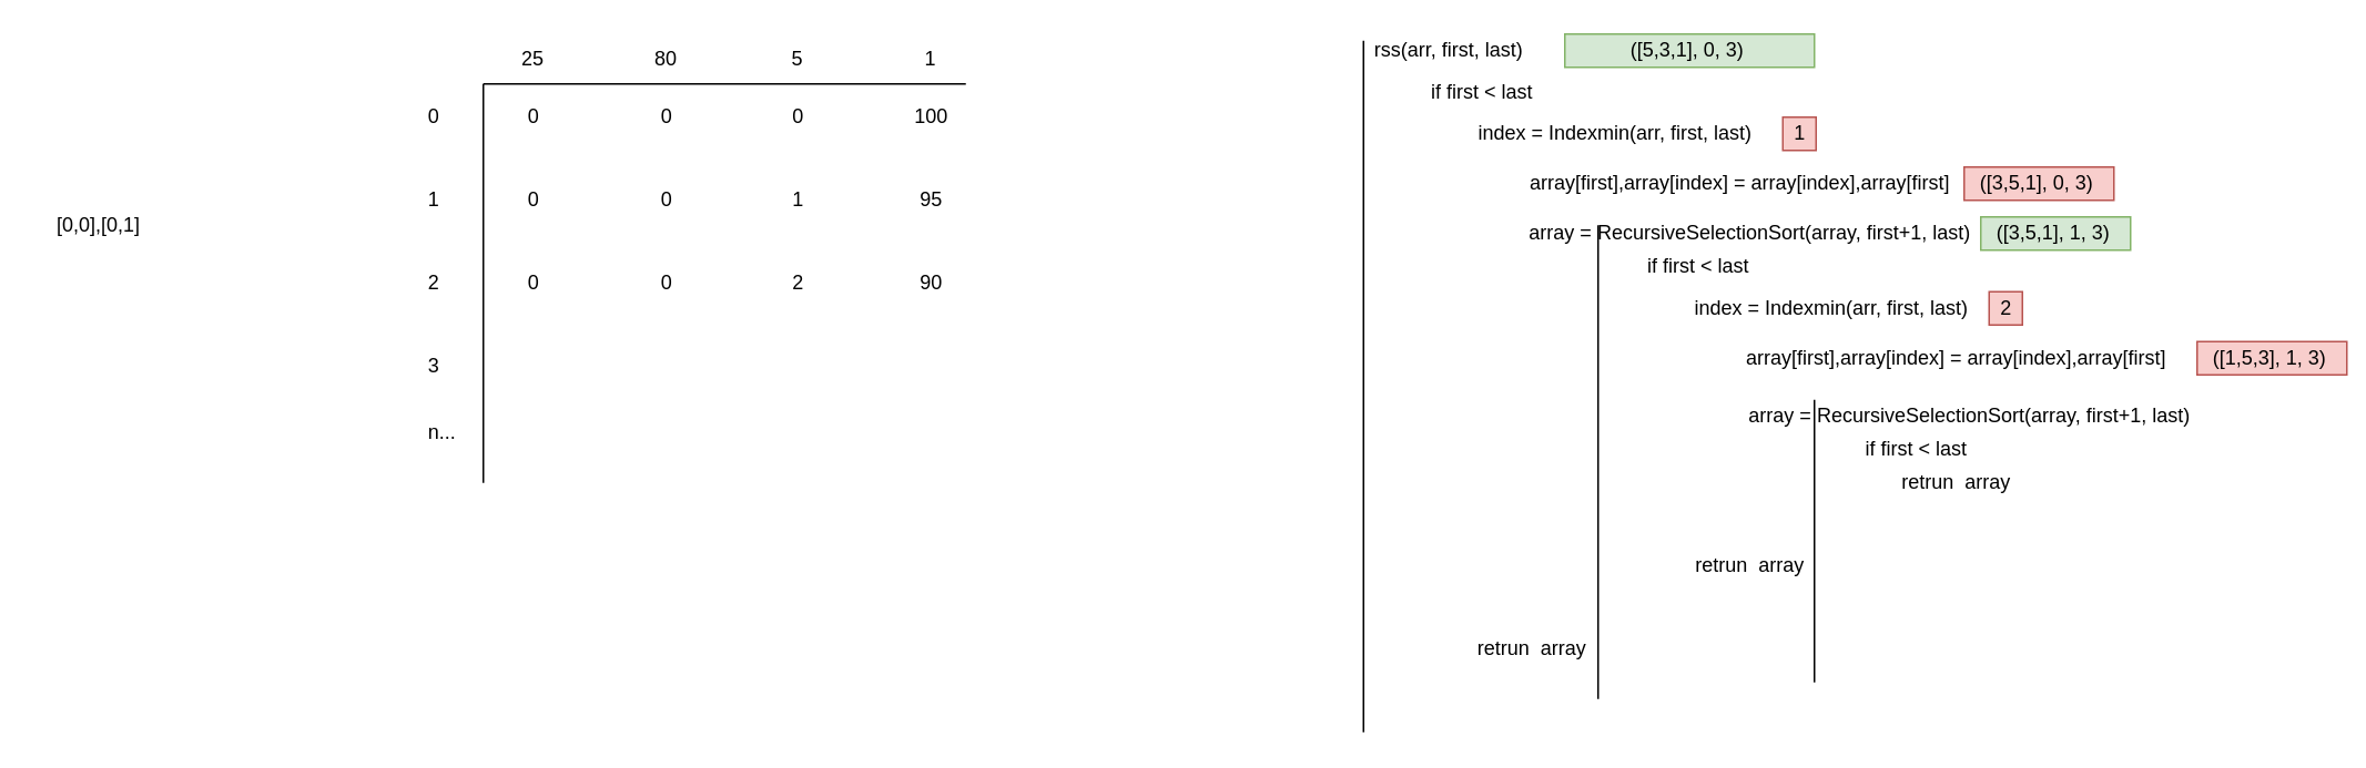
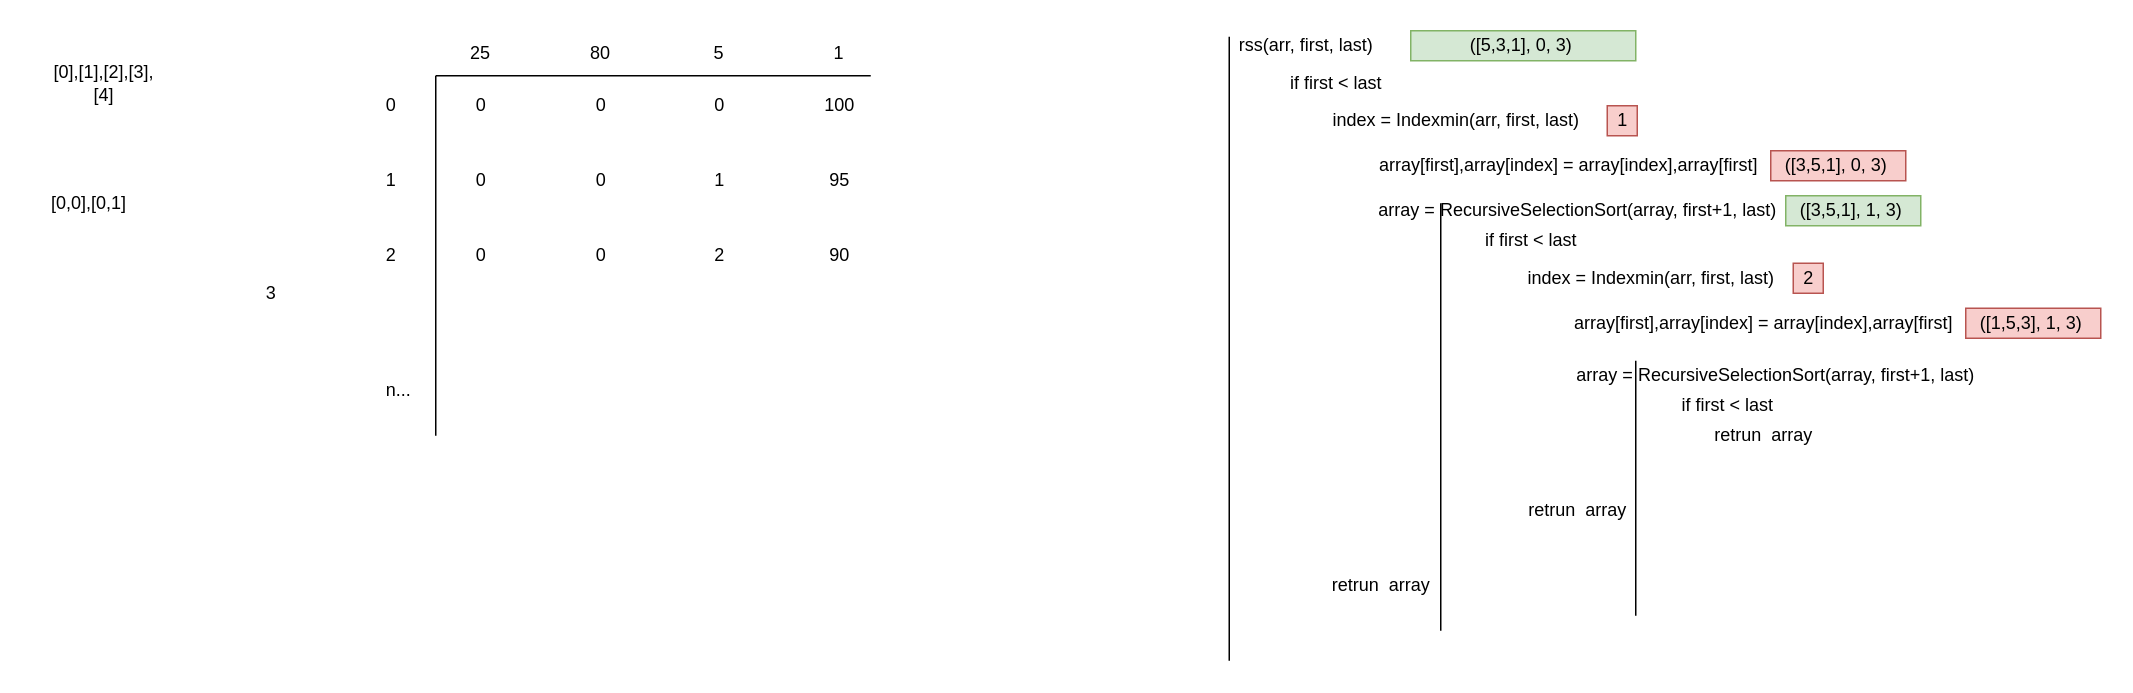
+ <mxCell id="8" value="[0],[1],[2],[3],[4]" style="text;html=1;strokeColor=none;fillColor=none;align=center;verticalAlign=middle;whiteSpace=wrap;rounded=0;" vertex="1" parent="1"><mxGeometry x="30" y="40" width="78" height="30" as="geometry" /></mxCell>
- <mxCell id="48" value="([1,5,3], 1, 3)&amp;nbsp;" style="text;html=1;align=center;verticalAlign=middle;resizable=0;points=[];autosize=1;strokeColor=#b85450;fillColor=#f8cecc;" vertex="1" parent="1"><mxGeometry x="1320" y="205" width="90" height="20" as="geometry" /></mxCell>
+ <mxCell id="48" value="([1,5,3], 1, 3)&amp;nbsp;" style="text;html=1;align=center;verticalAlign=middle;resizable=0;points=[];autosize=1;strokeColor=#b85450;fillColor=#f8cecc;" vertex="1" parent="1"><mxGeometry x="1310" y="205" width="90" height="20" as="geometry" /></mxCell>
- <mxCell id="25" value="3" style="text;html=1;align=center;verticalAlign=middle;resizable=0;points=[];autosize=1;strokeColor=none;fillColor=none;" vertex="1" parent="1"><mxGeometry x="250" y="210" width="20" height="20" as="geometry" /></mxCell>
+ <mxCell id="25" value="3" style="text;html=1;align=center;verticalAlign=middle;resizable=0;points=[];autosize=1;strokeColor=none;fillColor=none;" vertex="1" parent="1"><mxGeometry x="170" y="185" width="20" height="20" as="geometry" /></mxCell>
